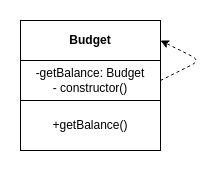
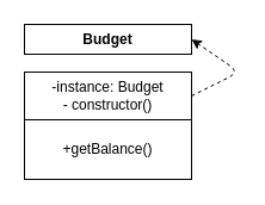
- <mxCell id="2" value="&lt;b&gt;Budget&lt;/b&gt;" style="rounded=0;whiteSpace=wrap;html=1;" parent="1" vertex="1"><mxGeometry x="20" y="20" width="140" height="40" as="geometry" /></mxCell>
+ <mxCell id="2" value="&lt;b&gt;Budget&lt;/b&gt;" style="rounded=0;whiteSpace=wrap;html=1;" parent="1" vertex="1"><mxGeometry x="20" y="20" width="140" height="25" as="geometry" /></mxCell>
- <mxCell id="3" value="-getBalance: Budget&lt;br&gt;- constructor()" style="rounded=0;whiteSpace=wrap;html=1;" parent="1" vertex="1"><mxGeometry x="20" y="60" width="140" height="40" as="geometry" /></mxCell>
+ <mxCell id="3" value="-instance: Budget&lt;br&gt;- constructor()" style="rounded=0;whiteSpace=wrap;html=1;" parent="1" vertex="1"><mxGeometry x="20" y="60" width="140" height="40" as="geometry" /></mxCell>
